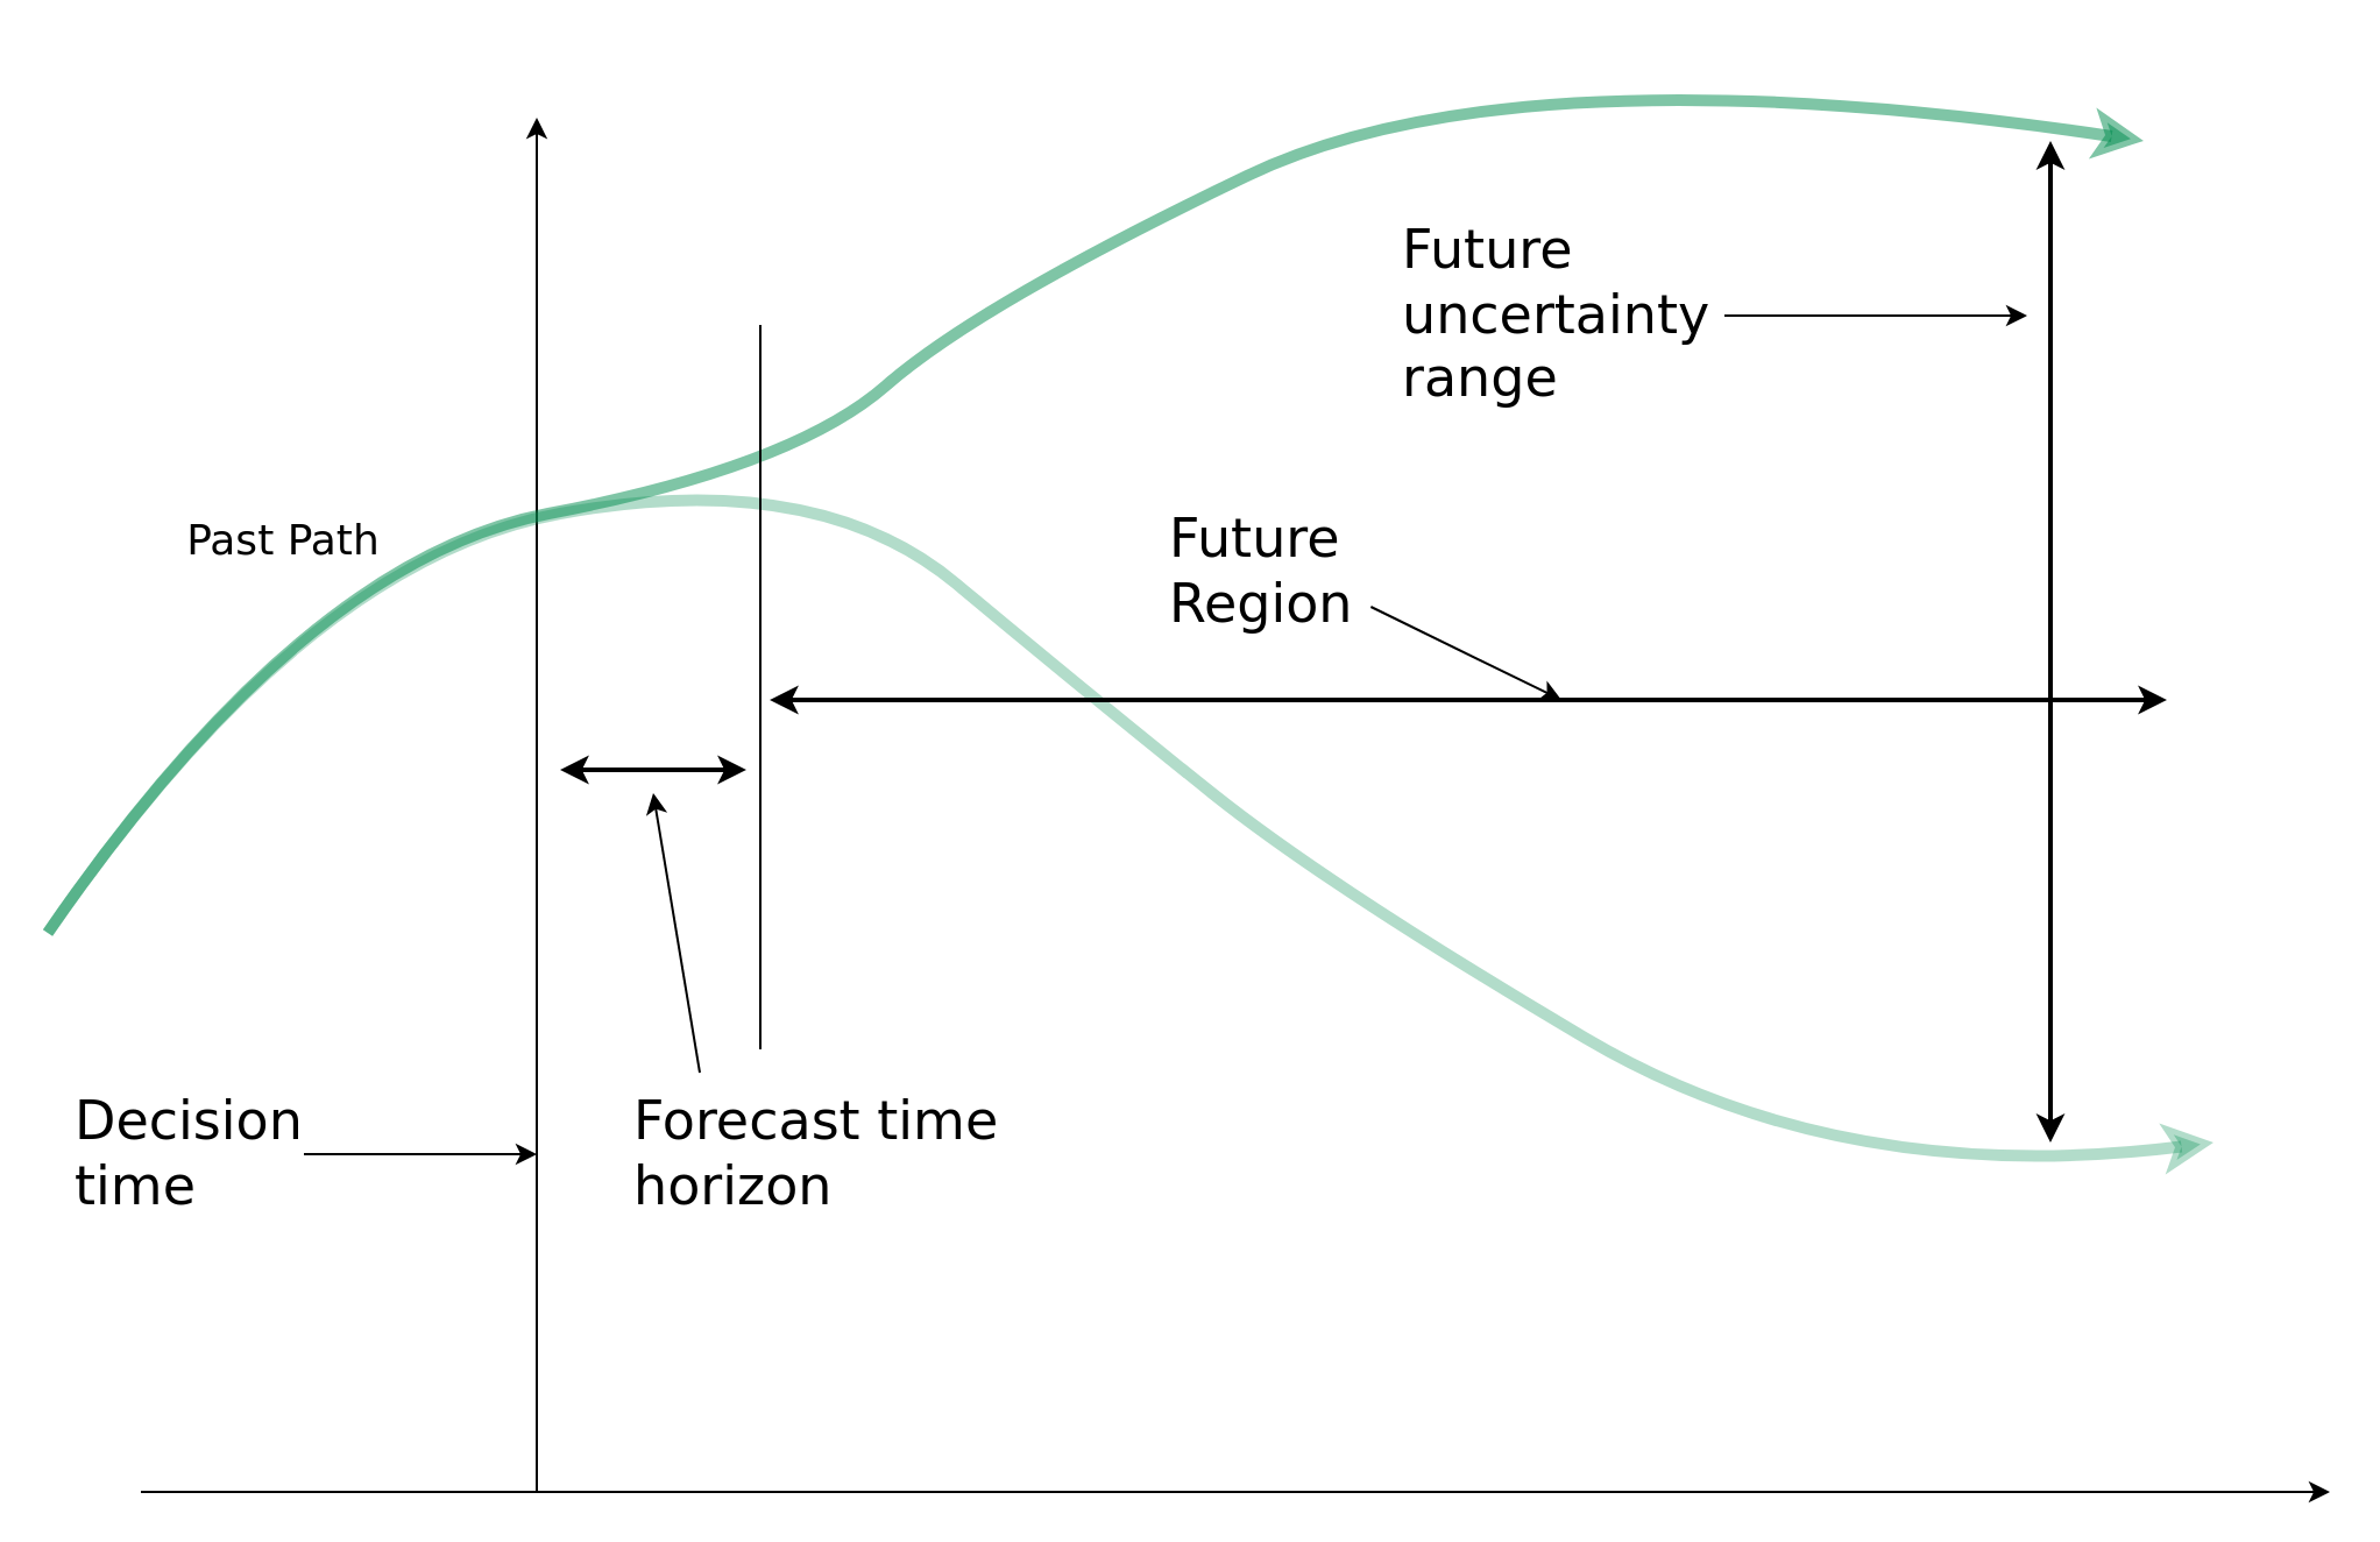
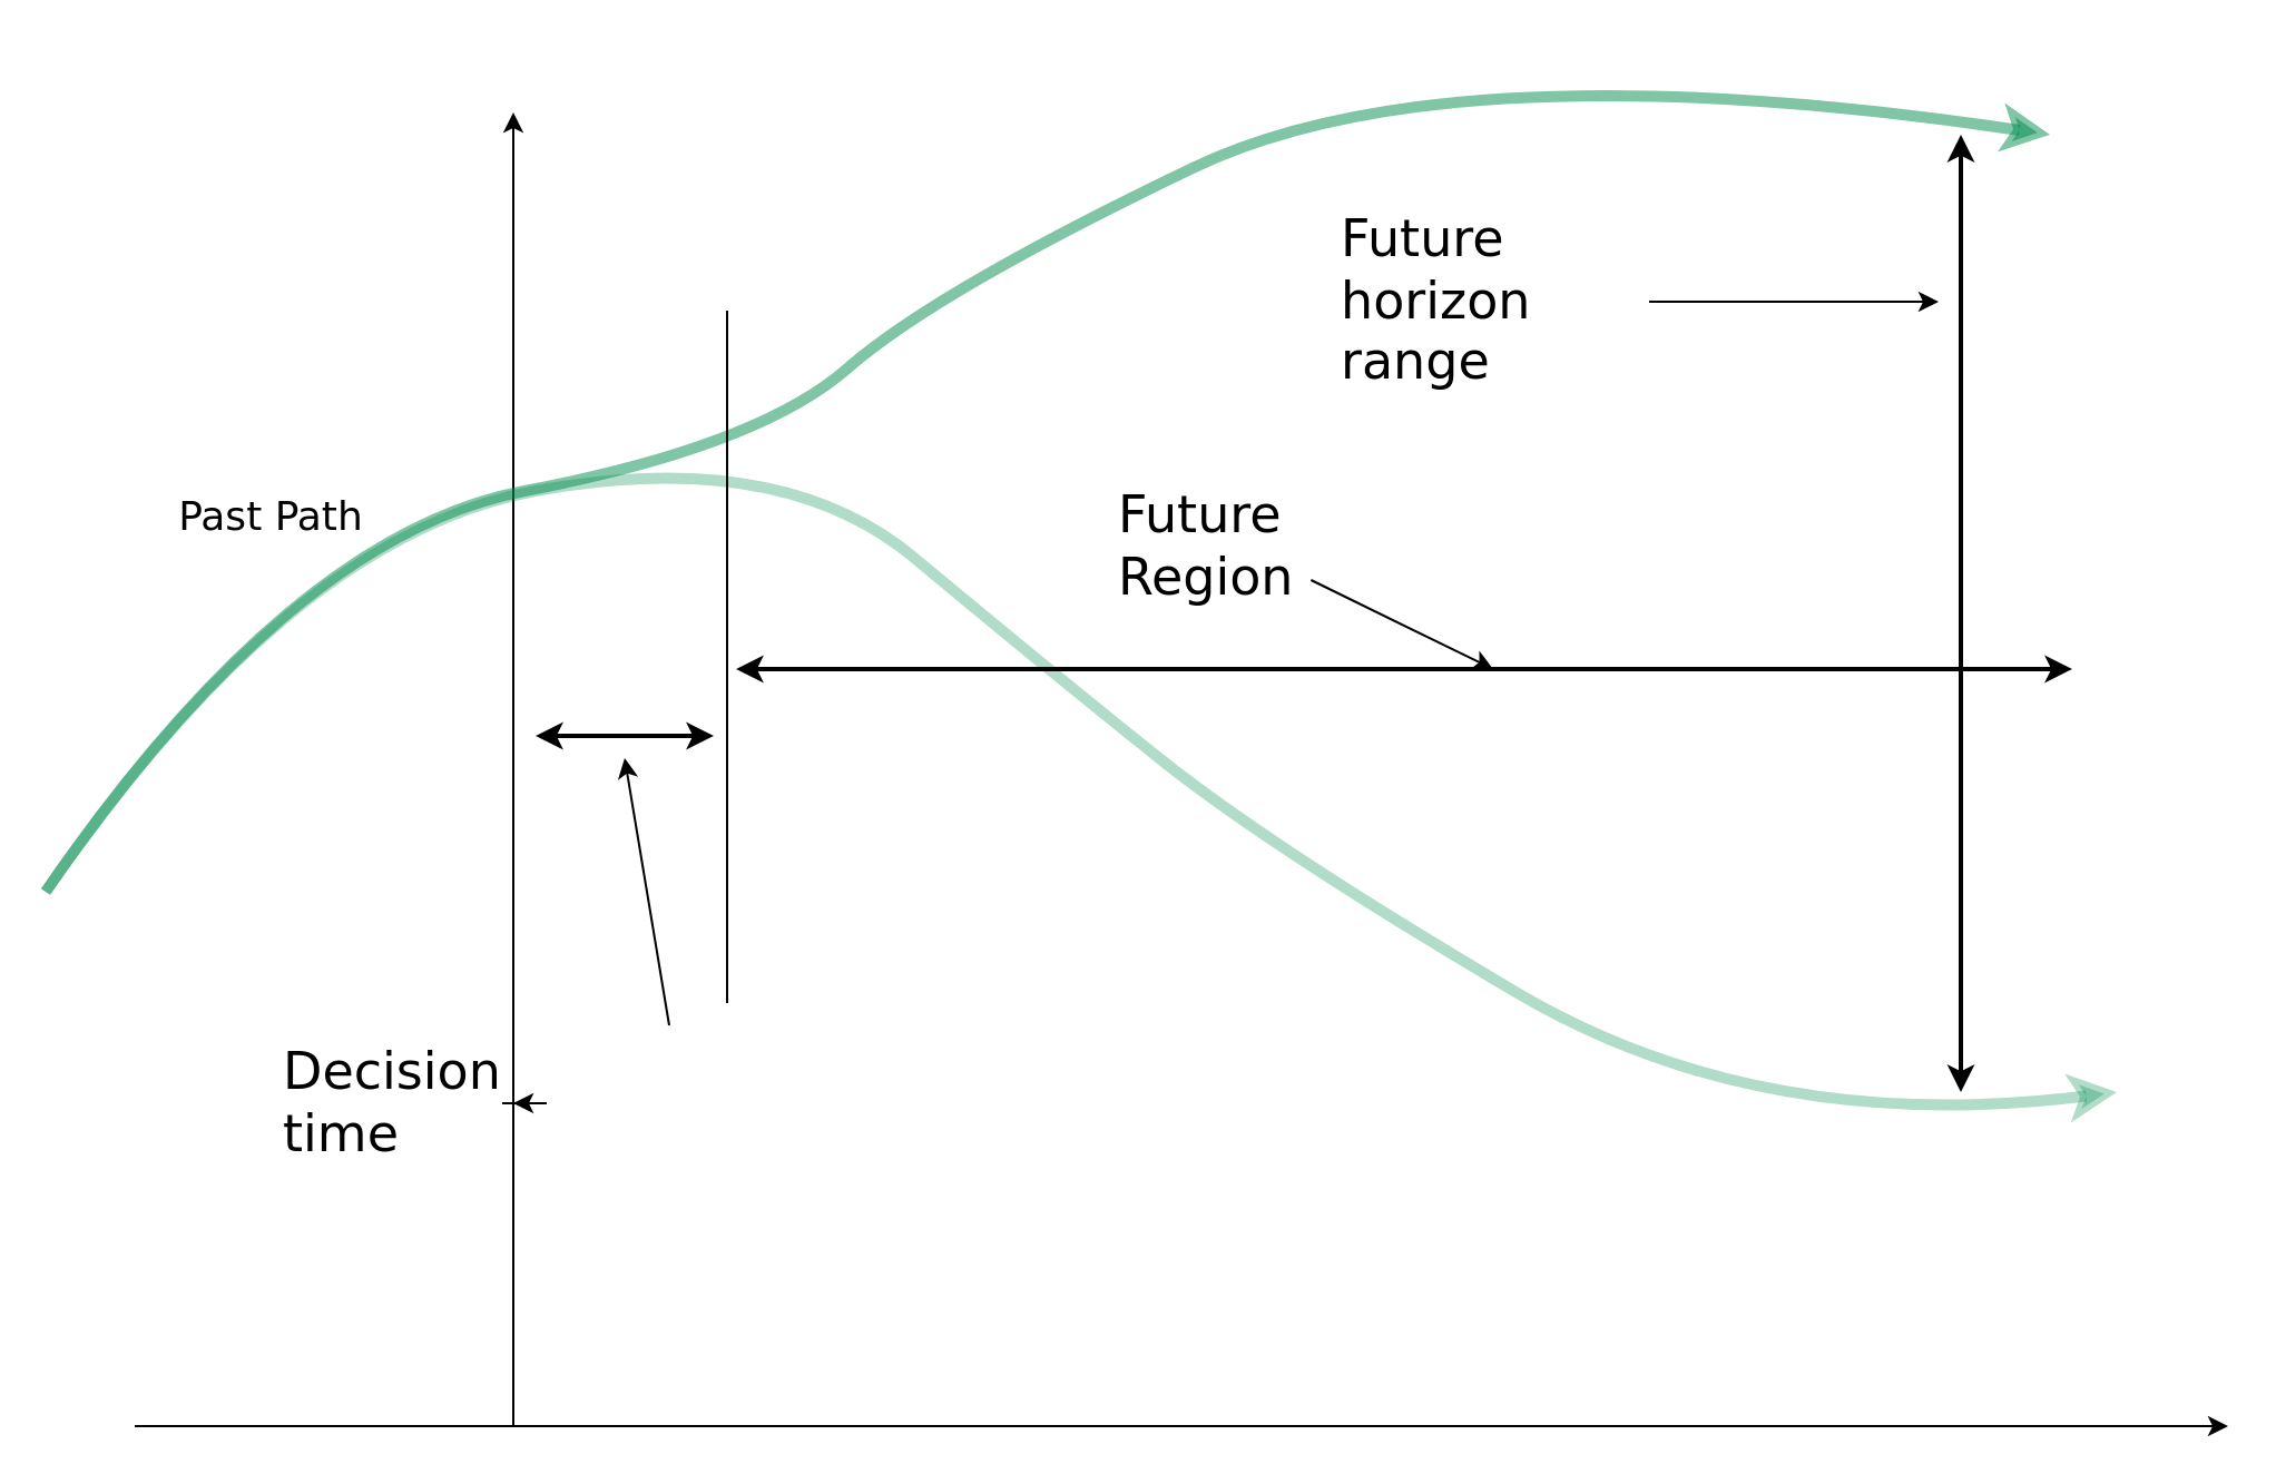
- <mxCell id="12" value="Future uncertainty range" style="text;html=1;strokeColor=none;fillColor=none;align=left;verticalAlign=middle;whiteSpace=wrap;rounded=0;labelBackgroundColor=none;fontFamily=Dejavu Sans;fontSize=23;opacity=30;" vertex="1" parent="1"><mxGeometry x="600" y="120" width="140" height="30" as="geometry" /></mxCell>
+ <mxCell id="12" value="Future horizon range" style="text;html=1;strokeColor=none;fillColor=none;align=left;verticalAlign=middle;whiteSpace=wrap;rounded=0;labelBackgroundColor=none;fontFamily=Dejavu Sans;fontSize=23;opacity=30;" vertex="1" parent="1"><mxGeometry x="600" y="120" width="140" height="30" as="geometry" /></mxCell>
- <mxCell id="8" value="Decision time" style="text;html=1;strokeColor=none;fillColor=none;align=left;verticalAlign=middle;whiteSpace=wrap;rounded=0;labelBackgroundColor=none;fontFamily=Dejavu Sans;fontSize=23;opacity=30;" vertex="1" parent="1"><mxGeometry x="30" y="480" width="100" height="30" as="geometry" /></mxCell>
+ <mxCell id="8" value="Decision time" style="text;html=1;strokeColor=none;fillColor=none;align=left;verticalAlign=middle;whiteSpace=wrap;rounded=0;labelBackgroundColor=none;fontFamily=Dejavu Sans;fontSize=23;opacity=30;" vertex="1" parent="1"><mxGeometry x="125" y="480" width="100" height="30" as="geometry" /></mxCell>
- <mxCell id="10" value="Forecast time horizon" style="text;html=1;strokeColor=none;fillColor=none;align=left;verticalAlign=middle;whiteSpace=wrap;rounded=0;labelBackgroundColor=none;fontFamily=Dejavu Sans;fontSize=23;opacity=30;" vertex="1" parent="1"><mxGeometry x="270" y="480" width="180" height="30" as="geometry" /></mxCell>
